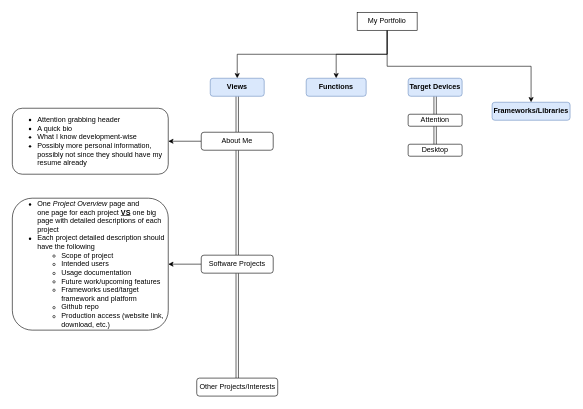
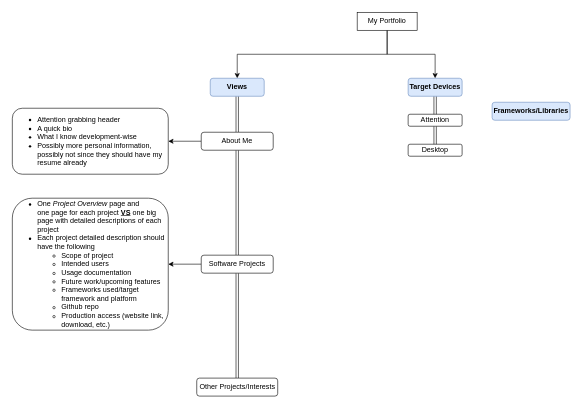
- <mxCell id="4" style="edgeStyle=orthogonalEdgeStyle;rounded=0;orthogonalLoop=1;jettySize=auto;html=1;exitX=0.5;exitY=1;exitDx=0;exitDy=0;entryX=0.5;entryY=0;entryDx=0;entryDy=0;" edge="1" parent="1" source="5" target="22"><mxGeometry relative="1" as="geometry" /></mxCell>
+ <mxCell id="4" style="edgeStyle=orthogonalEdgeStyle;rounded=0;orthogonalLoop=1;jettySize=auto;html=1;exitX=0.5;exitY=1;exitDx=0;exitDy=0;" edge="1" parent="1" source="5" target="13"><mxGeometry relative="1" as="geometry" /></mxCell>
- <mxCell id="3" style="edgeStyle=orthogonalEdgeStyle;rounded=0;orthogonalLoop=1;jettySize=auto;html=1;exitX=0.5;exitY=1;exitDx=0;exitDy=0;entryX=0.5;entryY=0;entryDx=0;entryDy=0;" edge="1" parent="1" source="5" target="9"><mxGeometry relative="1" as="geometry" /></mxCell>
- <mxCell id="9" value="Functions" style="rounded=1;whiteSpace=wrap;html=1;fillColor=#dae8fc;strokeColor=#6c8ebf;fontStyle=1" vertex="1" parent="1"><mxGeometry x="510" y="130" width="100" height="30" as="geometry" /></mxCell>
